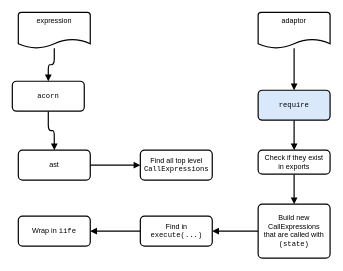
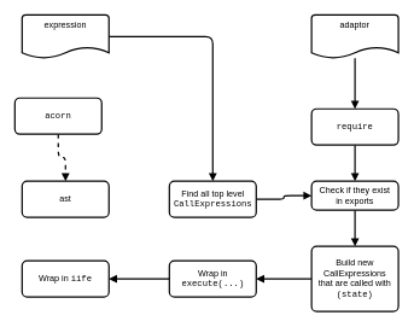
- <mxCell id="2" style="edgeStyle=orthogonalEdgeStyle;rounded=1;orthogonalLoop=1;jettySize=auto;html=1;fontFamily=Courier New;endArrow=block;endFill=1;strokeWidth=2;" edge="1" parent="1" source="3" target="7"><mxGeometry relative="1" as="geometry" /></mxCell>
+ <mxCell id="2" style="edgeStyle=orthogonalEdgeStyle;rounded=1;orthogonalLoop=1;jettySize=auto;html=1;fontFamily=Courier New;endArrow=block;endFill=1;strokeWidth=2;" edge="1" parent="1" source="3" target="13"><mxGeometry relative="1" as="geometry" /></mxCell>
- <mxCell id="9" value="require" style="rounded=1;whiteSpace=wrap;html=1;absoluteArcSize=1;arcSize=14;strokeWidth=2;spacing=7;fontFamily=Courier New;fillColor=#dae8fc;" vertex="1" parent="1"><mxGeometry x="430" y="150" width="120" height="50" as="geometry" /></mxCell>
+ <mxCell id="9" value="require" style="rounded=1;whiteSpace=wrap;html=1;absoluteArcSize=1;arcSize=14;strokeWidth=2;spacing=7;fontFamily=Courier New;" vertex="1" parent="1"><mxGeometry x="430" y="150" width="120" height="50" as="geometry" /></mxCell>
- <mxCell id="6" style="edgeStyle=orthogonalEdgeStyle;rounded=1;orthogonalLoop=1;jettySize=auto;html=1;entryX=0.5;entryY=0;entryDx=0;entryDy=0;fontFamily=Courier New;endArrow=block;endFill=1;strokeWidth=2;" edge="1" parent="1" source="7" target="11"><mxGeometry relative="1" as="geometry" /></mxCell>
+ <mxCell id="6" style="edgeStyle=orthogonalEdgeStyle;rounded=1;orthogonalLoop=1;jettySize=auto;html=1;entryX=0.5;entryY=0;entryDx=0;entryDy=0;fontFamily=Courier New;endArrow=block;endFill=1;strokeWidth=2;dashed=1;" edge="1" parent="1" source="7" target="11"><mxGeometry relative="1" as="geometry" /></mxCell>
- <mxCell id="10" style="edgeStyle=orthogonalEdgeStyle;rounded=1;orthogonalLoop=1;jettySize=auto;html=1;exitX=1;exitY=0.5;exitDx=0;exitDy=0;entryX=0;entryY=0.5;entryDx=0;entryDy=0;fontFamily=Courier New;endArrow=block;endFill=1;strokeWidth=2;" edge="1" parent="1" source="11" target="13"><mxGeometry relative="1" as="geometry" /></mxCell>
+ <mxCell id="12" style="edgeStyle=orthogonalEdgeStyle;rounded=1;orthogonalLoop=1;jettySize=auto;html=1;entryX=0;entryY=0.5;entryDx=0;entryDy=0;fontFamily=Courier New;endArrow=block;endFill=1;strokeWidth=2;" edge="1" parent="1" source="13" target="15"><mxGeometry relative="1" as="geometry" /></mxCell>
- <mxCell id="20" value="Find in &lt;font face=&quot;Courier New&quot;&gt;execute(...)&lt;/font&gt;" style="rounded=1;whiteSpace=wrap;html=1;absoluteArcSize=1;arcSize=14;strokeWidth=2;" vertex="1" parent="1"><mxGeometry x="233.5" y="360" width="120" height="50" as="geometry" /></mxCell>
+ <mxCell id="20" value="Wrap in &lt;font face=&quot;Courier New&quot;&gt;execute(...)&lt;/font&gt;" style="rounded=1;whiteSpace=wrap;html=1;absoluteArcSize=1;arcSize=14;strokeWidth=2;" vertex="1" parent="1"><mxGeometry x="233.5" y="360" width="120" height="50" as="geometry" /></mxCell>
